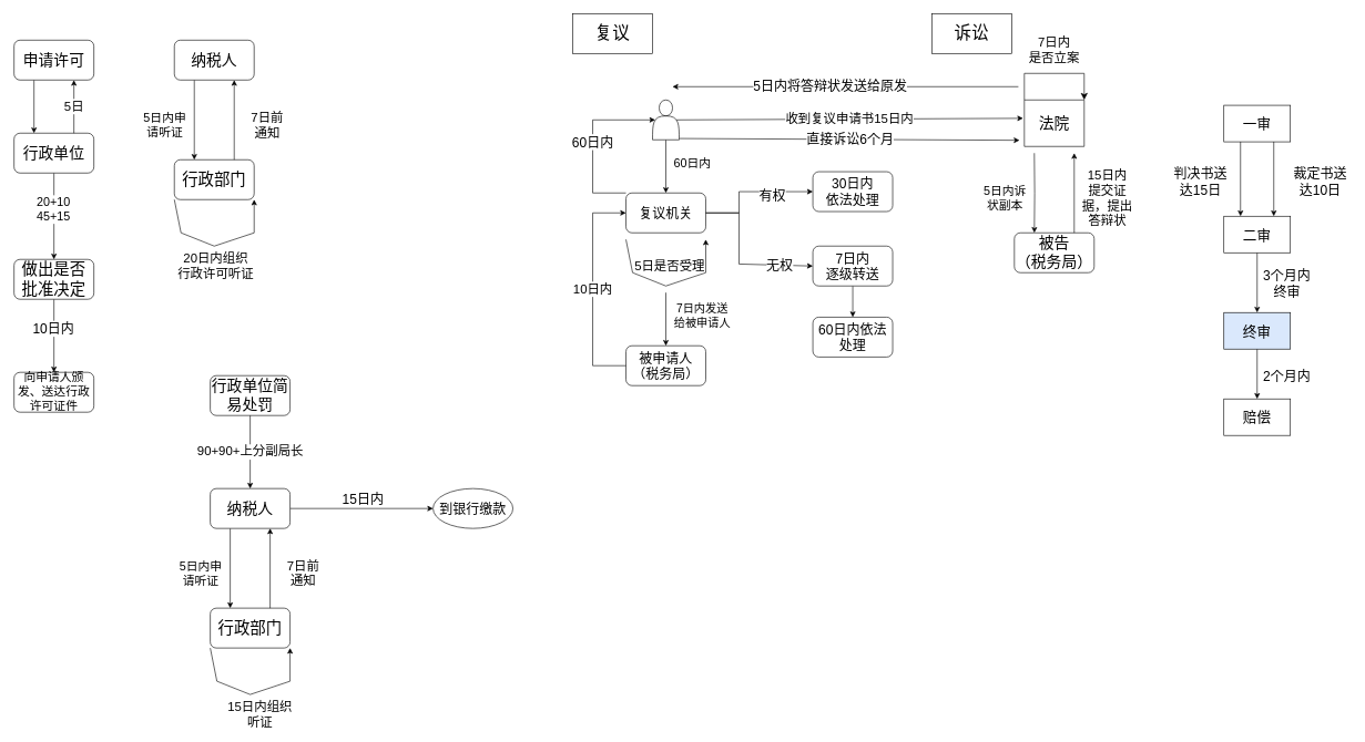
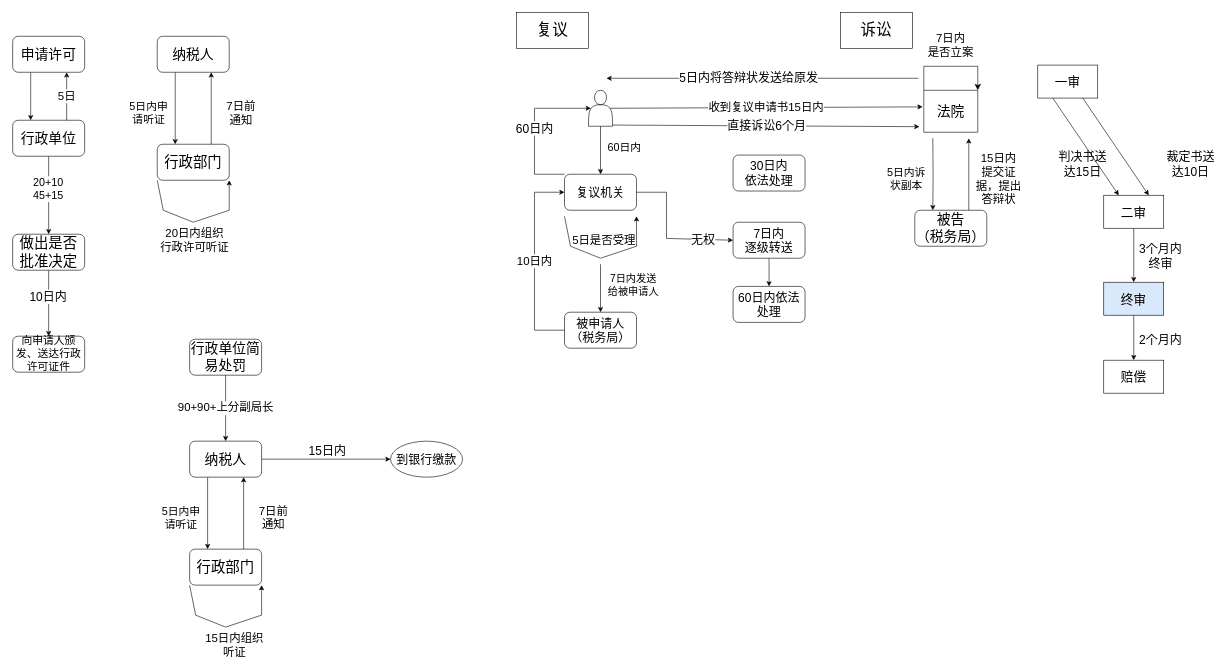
- <mxCell id="55" value="&lt;font style=&quot;font-size: 21px;&quot;&gt;一审&lt;/font&gt;" style="rounded=0;whiteSpace=wrap;html=1;" vertex="1" parent="1"><mxGeometry x="1839" y="158" width="100" height="55" as="geometry" /></mxCell>
+ <mxCell id="55" value="&lt;font style=&quot;font-size: 21px;&quot;&gt;一审&lt;/font&gt;" style="rounded=0;whiteSpace=wrap;html=1;" vertex="1" parent="1"><mxGeometry x="1729" y="108" width="100" height="55" as="geometry" /></mxCell>
- <mxCell id="74" value="" style="endArrow=classic;html=1;rounded=0;exitX=1;exitY=0.5;exitDx=0;exitDy=0;entryX=0;entryY=0.5;entryDx=0;entryDy=0;" edge="1" parent="1" source="32" target="70"><mxGeometry width="50" height="50" relative="1" as="geometry"><mxPoint x="1270" y="520" as="sourcePoint" /><mxPoint x="1320" y="470" as="targetPoint" /><Array as="points"><mxPoint x="1110" y="320" /><mxPoint x="1110" y="288" /></Array></mxGeometry></mxCell>
- <mxCell id="75" value="&lt;font style=&quot;font-size: 20px;&quot;&gt;有权&lt;/font&gt;" style="edgeLabel;html=1;align=center;verticalAlign=middle;resizable=0;points=[];" vertex="1" connectable="0" parent="74"><mxGeometry x="0.362" y="-4" relative="1" as="geometry"><mxPoint as="offset" /></mxGeometry></mxCell>
